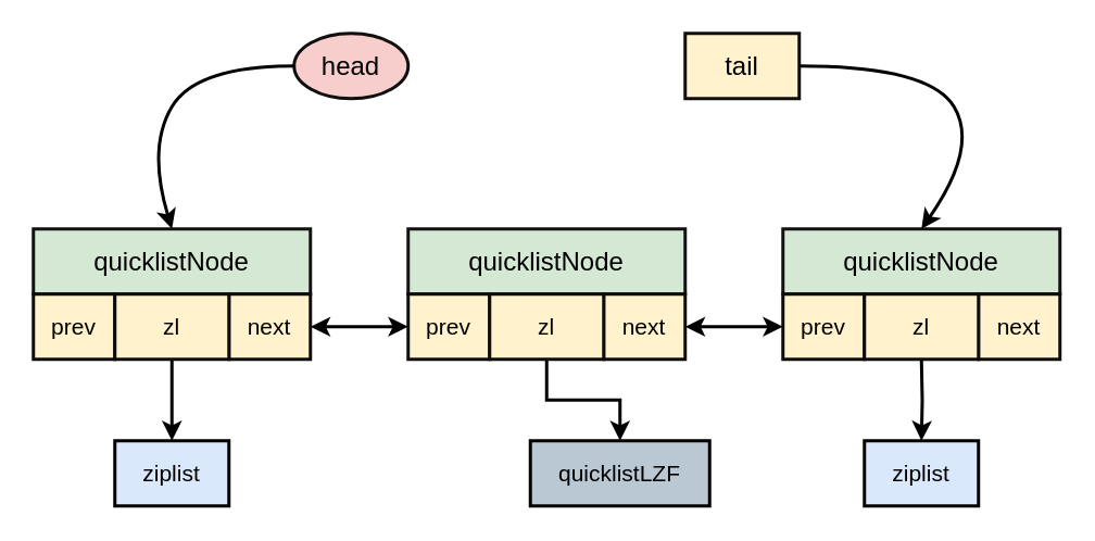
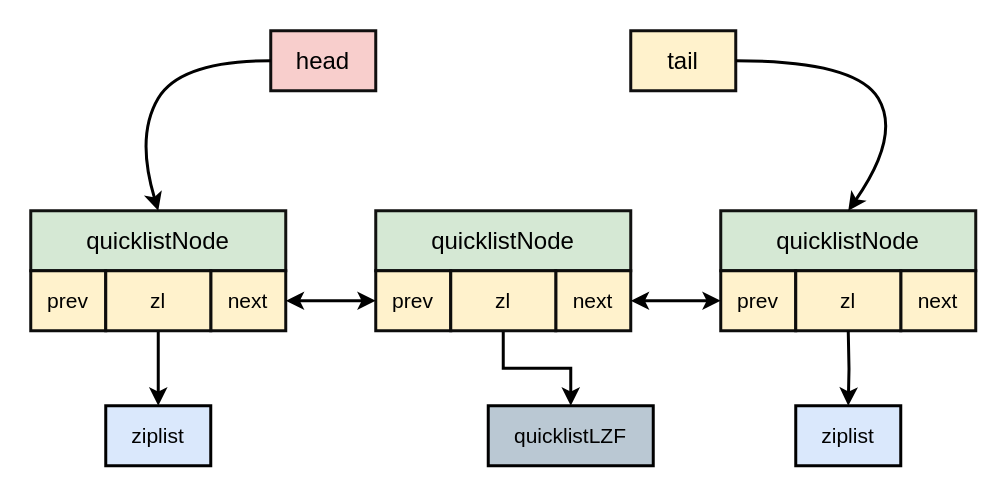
- <mxCell id="2" value="&lt;font style=&quot;font-size: 16px;&quot;&gt;head&lt;/font&gt;" style="ellipse;whiteSpace=wrap;html=1;fillColor=#f8cecc;strokeColor=#100f0f;strokeWidth=2;" vertex="1" parent="1"><mxGeometry x="180" y="20" width="70" height="40" as="geometry" /></mxCell>
+ <mxCell id="2" value="&lt;font style=&quot;font-size: 16px;&quot;&gt;head&lt;/font&gt;" style="rounded=0;whiteSpace=wrap;html=1;fillColor=#f8cecc;strokeColor=#100f0f;strokeWidth=2;" vertex="1" parent="1"><mxGeometry x="180" y="20" width="70" height="40" as="geometry" /></mxCell>
